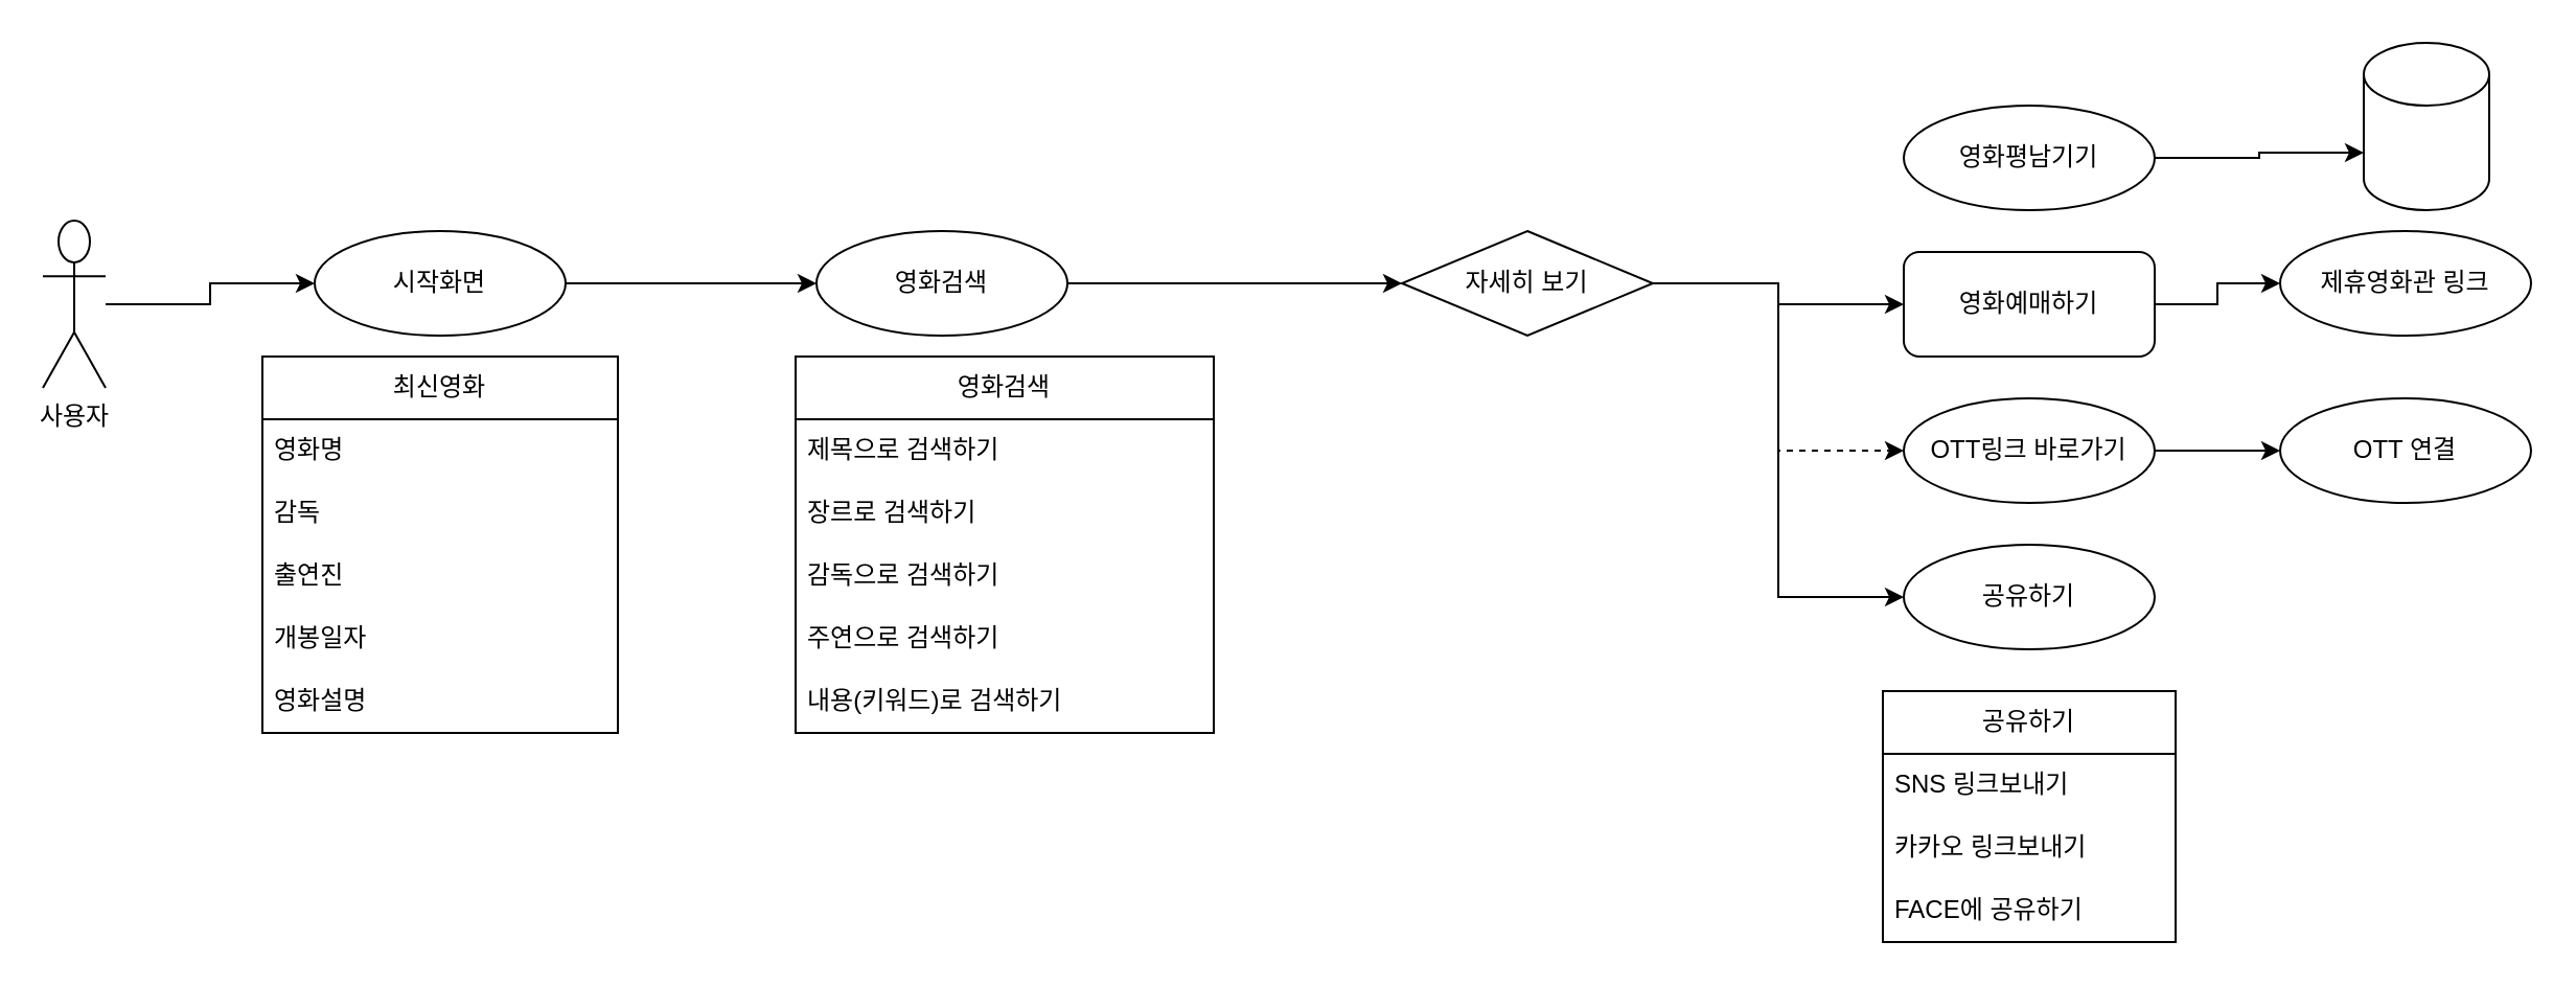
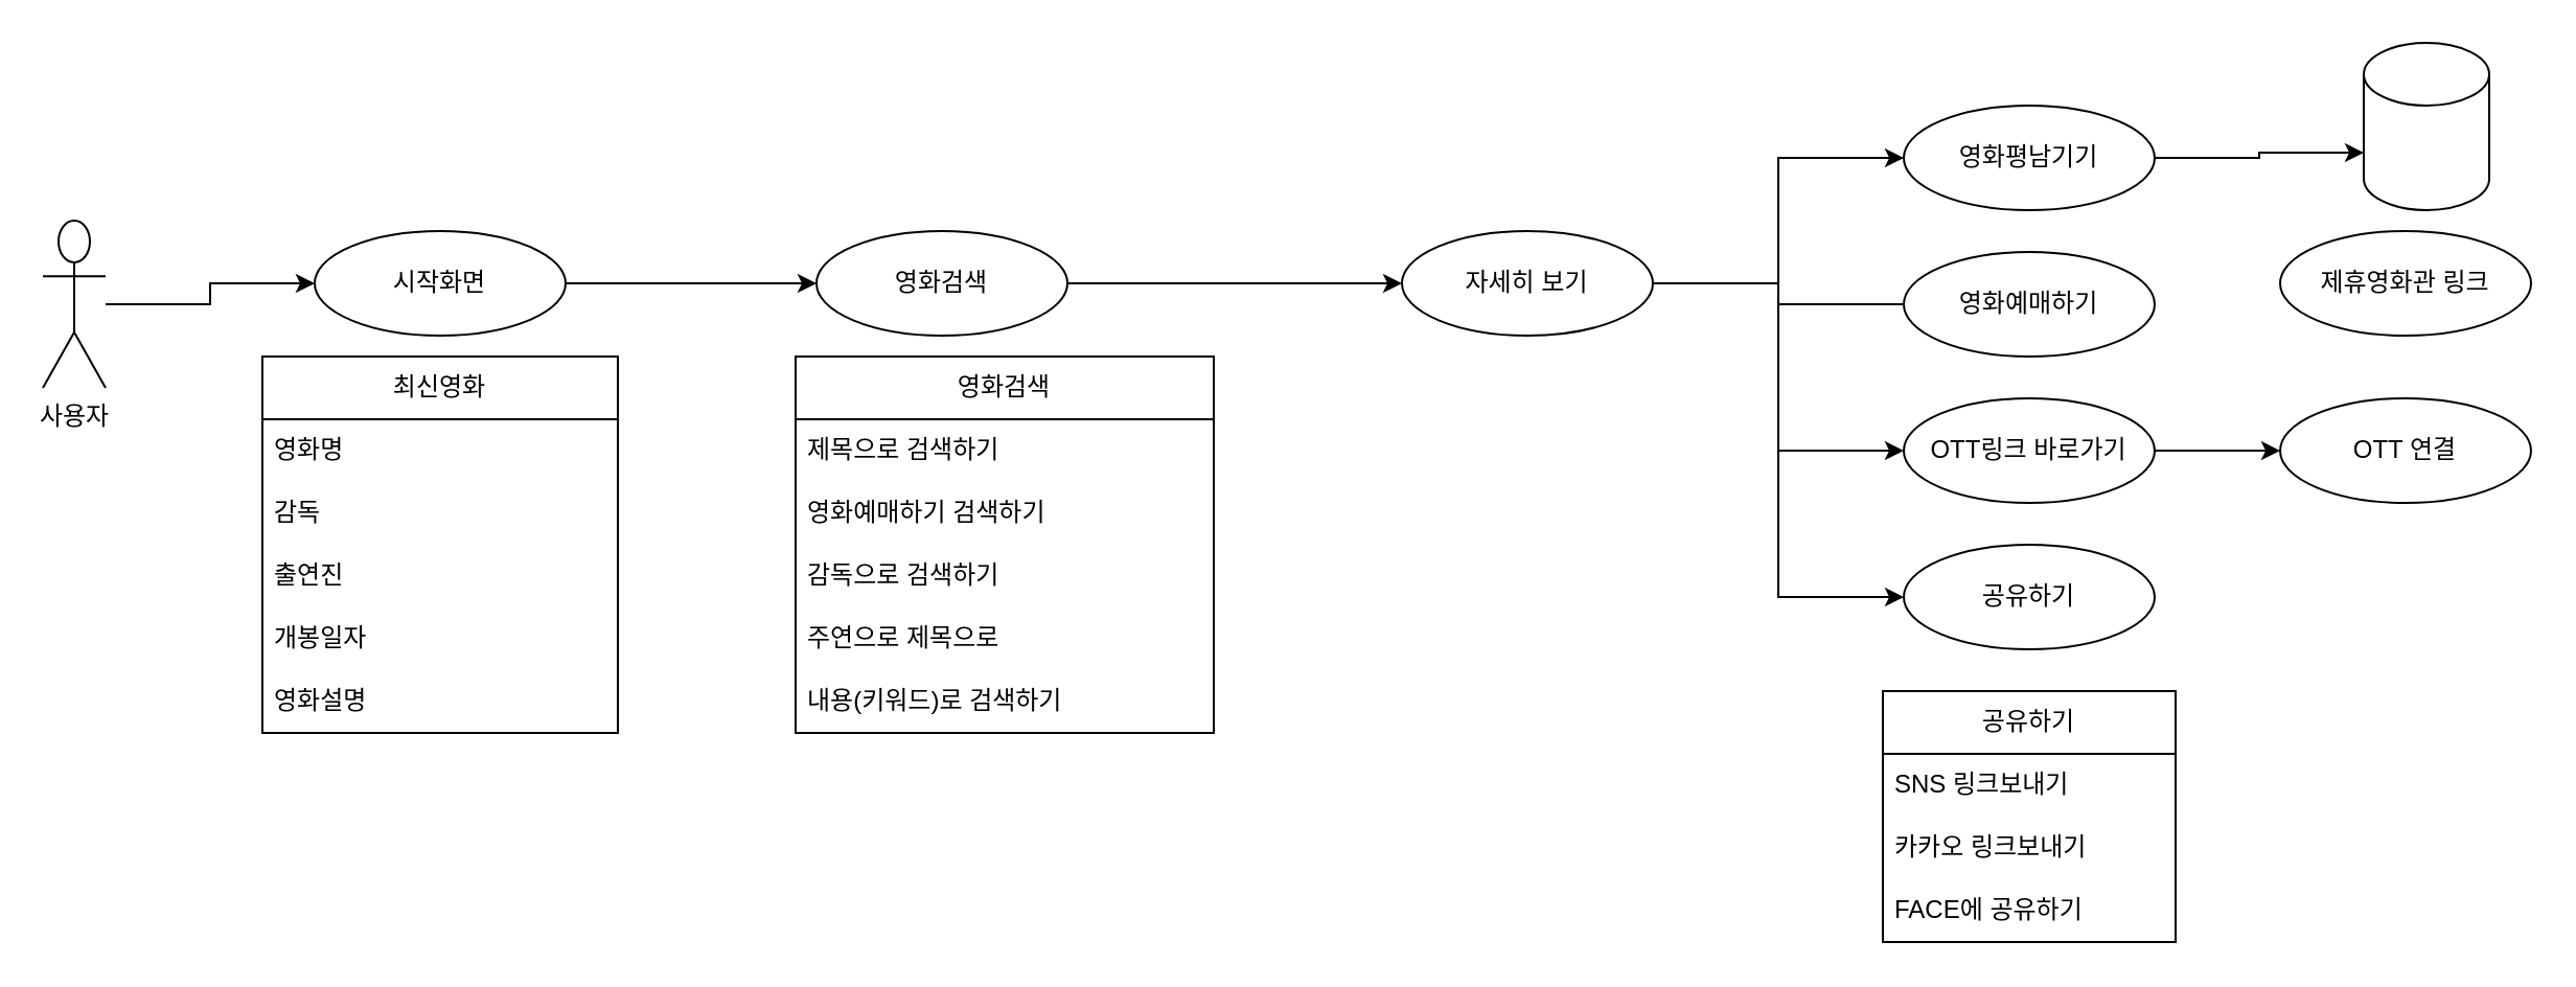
+ <mxCell id="20" style="edgeStyle=orthogonalEdgeStyle;rounded=0;orthogonalLoop=1;jettySize=auto;html=1;entryX=0;entryY=0.5;entryDx=0;entryDy=0;" edge="1" parent="1" source="24" target="26"><mxGeometry relative="1" as="geometry" /></mxCell>
- <mxCell id="24" value="자세히 보기" style="rhombus;whiteSpace=wrap;html=1;" vertex="1" parent="1"><mxGeometry x="670" y="110" width="120" height="50" as="geometry" /></mxCell>
+ <mxCell id="24" value="자세히 보기" style="ellipse;whiteSpace=wrap;html=1;" vertex="1" parent="1"><mxGeometry x="670" y="110" width="120" height="50" as="geometry" /></mxCell>
- <mxCell id="27" style="edgeStyle=orthogonalEdgeStyle;rounded=0;orthogonalLoop=1;jettySize=auto;html=1;entryX=0;entryY=0.5;entryDx=0;entryDy=0;" edge="1" parent="1" source="28" target="32"><mxGeometry relative="1" as="geometry" /></mxCell>
- <mxCell id="21" style="edgeStyle=orthogonalEdgeStyle;rounded=0;orthogonalLoop=1;jettySize=auto;html=1;entryX=0;entryY=0.5;entryDx=0;entryDy=0;" edge="1" parent="1" source="24" target="28"><mxGeometry relative="1" as="geometry" /></mxCell>
+ <mxCell id="21" style="edgeStyle=orthogonalEdgeStyle;rounded=0;orthogonalLoop=1;jettySize=auto;html=1;entryX=0;entryY=0.5;entryDx=0;entryDy=0;endArrow=none;" edge="1" parent="1" source="24" target="28"><mxGeometry relative="1" as="geometry" /></mxCell>
- <mxCell id="28" value="영화예매하기" style="whiteSpace=wrap;html=1;rounded=1;" vertex="1" parent="1"><mxGeometry x="910" y="120" width="120" height="50" as="geometry" /></mxCell>
+ <mxCell id="28" value="영화예매하기" style="ellipse;whiteSpace=wrap;html=1;" vertex="1" parent="1"><mxGeometry x="910" y="120" width="120" height="50" as="geometry" /></mxCell>
- <mxCell id="22" style="edgeStyle=orthogonalEdgeStyle;rounded=0;orthogonalLoop=1;jettySize=auto;html=1;entryX=0;entryY=0.5;entryDx=0;entryDy=0;dashed=1;" edge="1" parent="1" source="24" target="30"><mxGeometry relative="1" as="geometry" /></mxCell>
+ <mxCell id="22" style="edgeStyle=orthogonalEdgeStyle;rounded=0;orthogonalLoop=1;jettySize=auto;html=1;entryX=0;entryY=0.5;entryDx=0;entryDy=0;" edge="1" parent="1" source="24" target="30"><mxGeometry relative="1" as="geometry" /></mxCell>
- <mxCell id="16" value="장르로 검색하기" style="text;strokeColor=none;fillColor=none;align=left;verticalAlign=middle;spacingLeft=4;spacingRight=4;overflow=hidden;points=[[0,0.5],[1,0.5]];portConstraint=eastwest;rotatable=0;whiteSpace=wrap;html=1;" vertex="1" parent="14"><mxGeometry y="60" width="200" height="30" as="geometry" /></mxCell>
+ <mxCell id="16" value="영화예매하기 검색하기" style="text;strokeColor=none;fillColor=none;align=left;verticalAlign=middle;spacingLeft=4;spacingRight=4;overflow=hidden;points=[[0,0.5],[1,0.5]];portConstraint=eastwest;rotatable=0;whiteSpace=wrap;html=1;" vertex="1" parent="14"><mxGeometry y="60" width="200" height="30" as="geometry" /></mxCell>
- <mxCell id="18" value="주연으로 검색하기" style="text;strokeColor=none;fillColor=none;align=left;verticalAlign=middle;spacingLeft=4;spacingRight=4;overflow=hidden;points=[[0,0.5],[1,0.5]];portConstraint=eastwest;rotatable=0;whiteSpace=wrap;html=1;" vertex="1" parent="14"><mxGeometry y="120" width="200" height="30" as="geometry" /></mxCell>
+ <mxCell id="18" value="주연으로 제목으로" style="text;strokeColor=none;fillColor=none;align=left;verticalAlign=middle;spacingLeft=4;spacingRight=4;overflow=hidden;points=[[0,0.5],[1,0.5]];portConstraint=eastwest;rotatable=0;whiteSpace=wrap;html=1;" vertex="1" parent="14"><mxGeometry y="120" width="200" height="30" as="geometry" /></mxCell>
